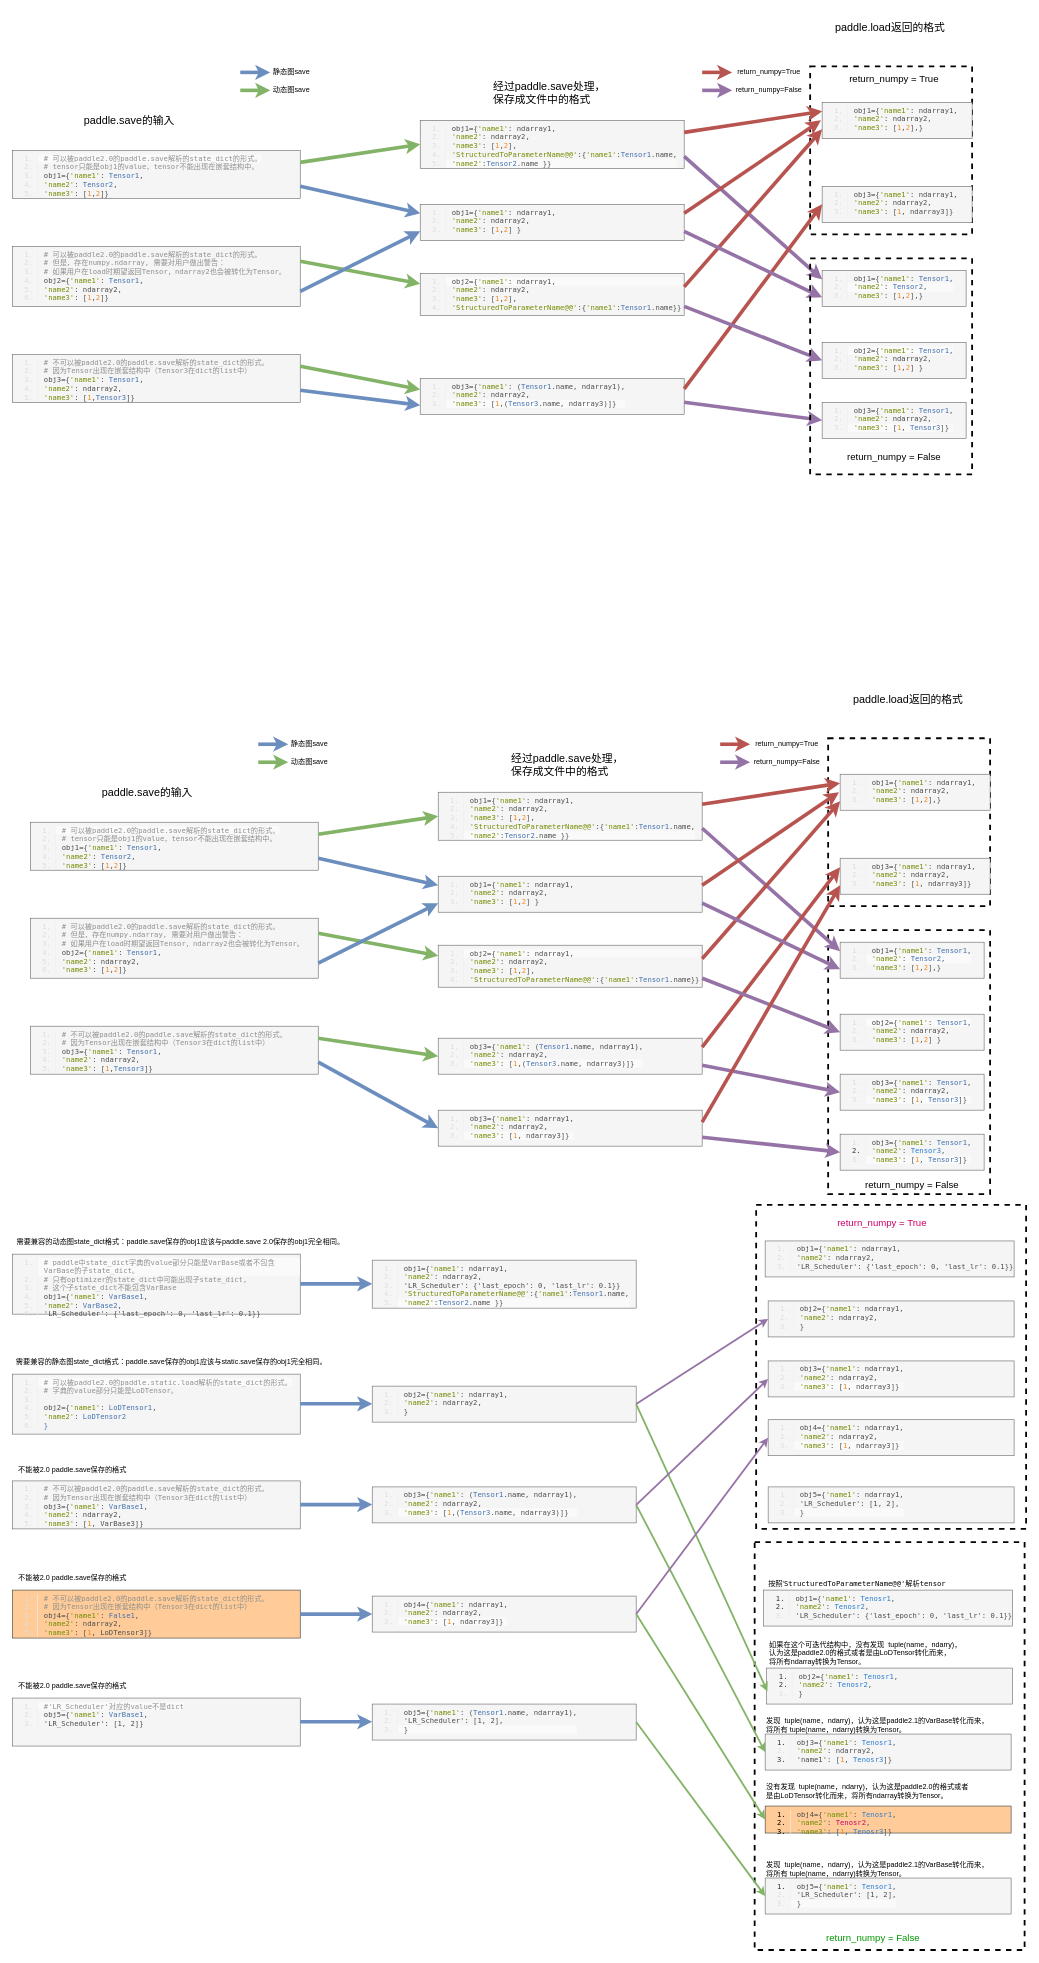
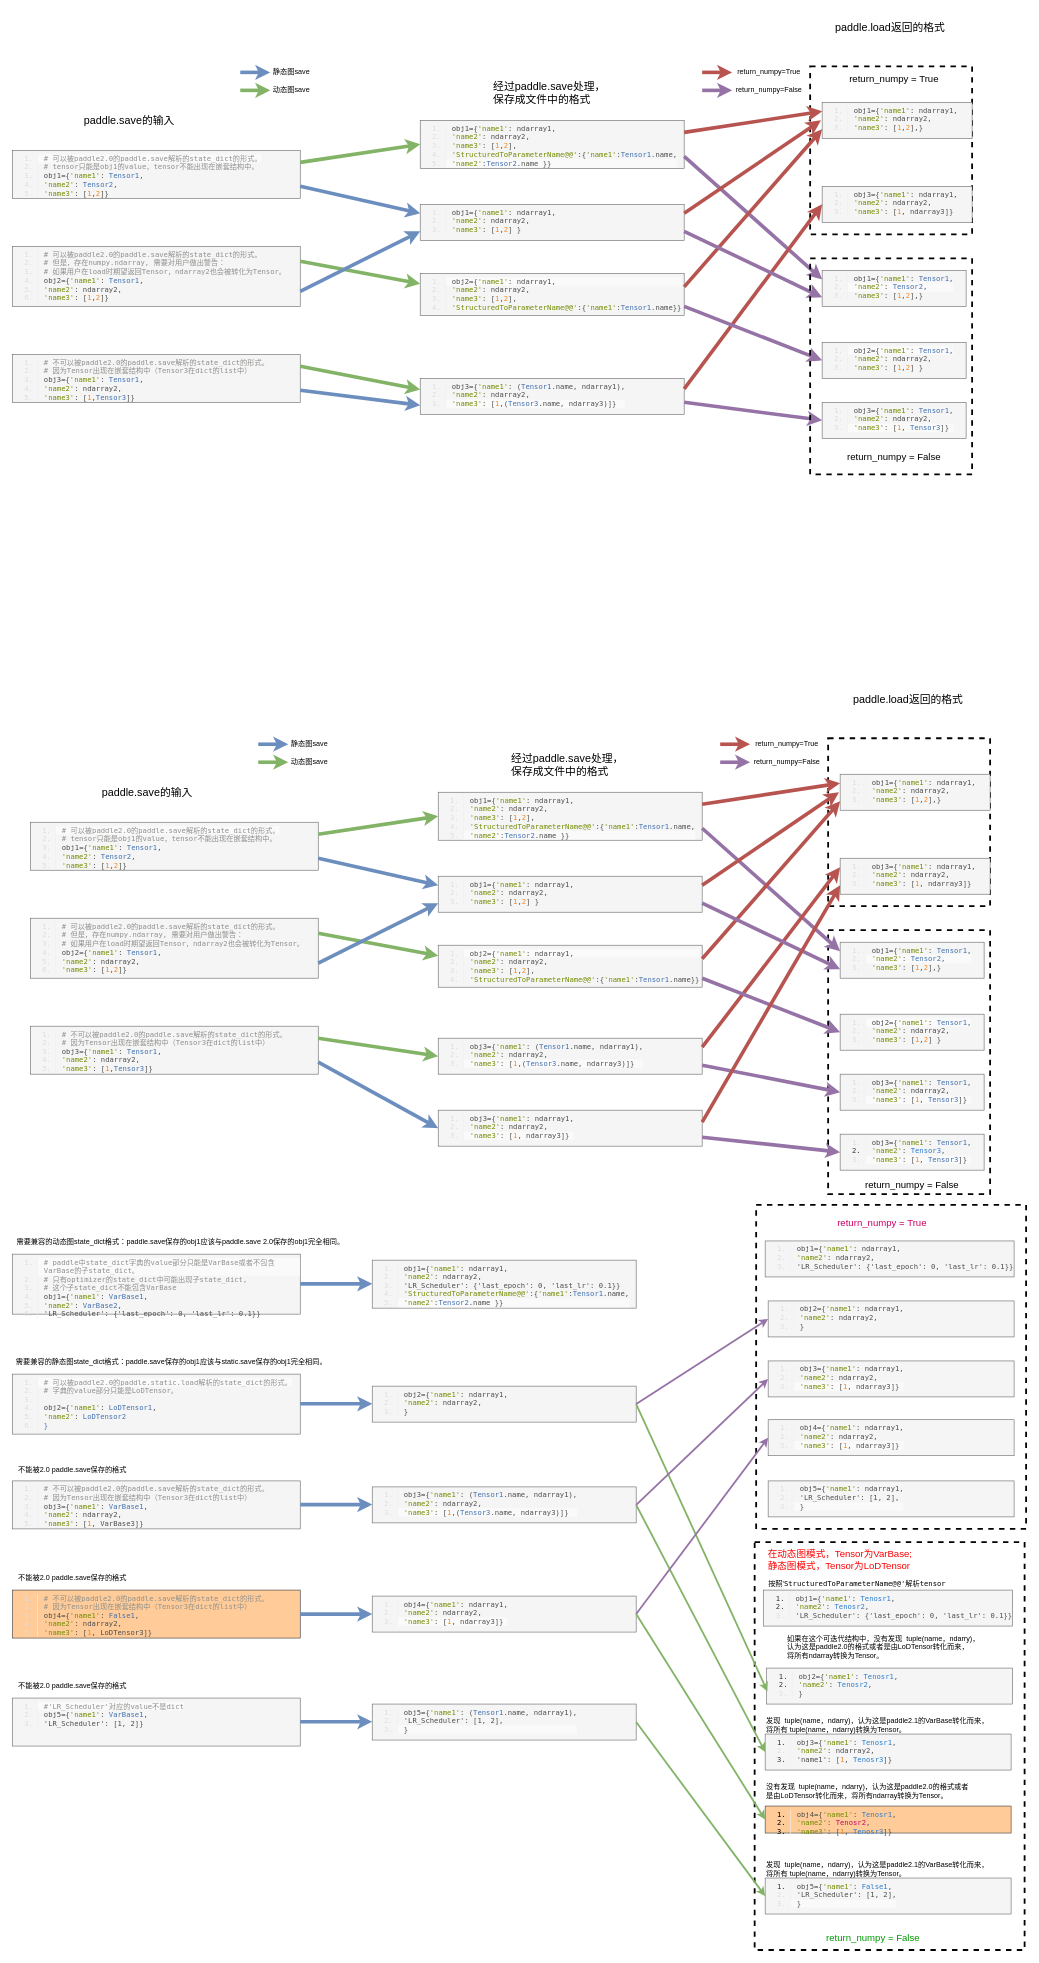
- <mxCell id="116" value="&lt;ol class=&quot;linenums&quot; style=&quot;box-sizing: border-box ; outline: none ; margin-top: 0px ; margin-bottom: 0px ; color: rgb(51 , 51 , 51) ; font-family: &amp;#34;menlo&amp;#34; , &amp;#34;bitstream vera sans mono&amp;#34; , &amp;#34;dejavu sans mono&amp;#34; , &amp;#34;monaco&amp;#34; , &amp;#34;consolas&amp;#34; , monospace ; font-size: 12px ; font-style: normal ; font-weight: 400 ; letter-spacing: normal ; text-align: left ; text-indent: 0px ; text-transform: none ; word-spacing: 0px&quot;&gt;&lt;li class=&quot;L1&quot; style=&quot;box-sizing: border-box ; outline: none ; border-left: 1px solid rgb(238 , 238 , 238) ; padding-left: 10px ; color: rgb(221 , 221 , 221)&quot;&gt;&lt;code style=&quot;box-sizing: border-box ; outline: none ; font-family: &amp;#34;source code pro&amp;#34; , monospace ; font-size: inherit ; padding: 0px ; color: inherit ; background: transparent ; border-radius: 0px ; border: none ; margin: 0px&quot;&gt;&lt;span class=&quot;pln&quot; style=&quot;box-sizing: border-box ; outline: none ; color: rgb(77 , 77 , 76)&quot;&gt;obj5&lt;/span&gt;&lt;span class=&quot;pun&quot; style=&quot;box-sizing: border-box ; outline: none ; color: rgb(77 , 77 , 76)&quot;&gt;={&lt;/span&gt;&lt;span class=&quot;str&quot; style=&quot;box-sizing: border-box ; outline: none ; color: rgb(113 , 140 , 0)&quot;&gt;'name1'&lt;/span&gt;&lt;span class=&quot;pun&quot; style=&quot;box-sizing: border-box ; outline: none ; color: rgb(77 , 77 , 76)&quot;&gt;:&lt;/span&gt;&lt;span class=&quot;pln&quot; style=&quot;box-sizing: border-box ; outline: none ; color: rgb(77 , 77 , 76)&quot;&gt; &lt;/span&gt;&lt;span class=&quot;pln&quot; style=&quot;box-sizing: border-box ; outline: none ; color: rgb(77 , 77 , 76)&quot;&gt;ndarray1&lt;/span&gt;&lt;span class=&quot;pun&quot; style=&quot;box-sizing: border-box ; outline: none ; color: rgb(77 , 77 , 76)&quot;&gt;,&lt;/span&gt;&lt;span class=&quot;pln&quot; style=&quot;box-sizing: border-box ; outline: none ; color: rgb(77 , 77 , 76)&quot;&gt; &lt;/span&gt;&lt;/code&gt;&lt;/li&gt;&lt;li class=&quot;L2&quot; style=&quot;box-sizing: border-box ; outline: none ; border-left: 1px solid rgb(238 , 238 , 238) ; padding-left: 10px ; color: rgb(221 , 221 , 221)&quot;&gt;&lt;span style=&quot;color: rgb(77 , 77 , 76) ; font-family: &amp;#34;source code pro&amp;#34; , monospace&quot;&gt;'LR_Scheduler': [1, 2],&lt;/span&gt;&lt;br&gt;&lt;/li&gt;&lt;li class=&quot;L3&quot; style=&quot;box-sizing: border-box ; outline: none ; border-left: 1px solid rgb(238 , 238 , 238) ; padding-left: 10px ; color: rgb(221 , 221 , 221) ; background-color: rgb(250 , 250 , 250)&quot;&gt;&lt;code style=&quot;box-sizing: border-box ; outline: none ; font-family: &amp;#34;source code pro&amp;#34; , monospace ; font-size: inherit ; padding: 0px ; color: inherit ; background: transparent ; border-radius: 0px ; border: none ; margin: 0px&quot;&gt;&lt;span class=&quot;pun&quot; style=&quot;box-sizing: border-box ; outline: none ; color: rgb(77 , 77 , 76)&quot;&gt;}&lt;/span&gt;&lt;/code&gt;&lt;/li&gt;&lt;/ol&gt;" style="text;whiteSpace=wrap;html=1;fillColor=#f5f5f5;strokeColor=#666666;fontColor=#333333;" vertex="1" parent="1"><mxGeometry x="1280" y="2478" width="410" height="60" as="geometry" /></mxCell>
+ <mxCell id="116" value="&lt;ol class=&quot;linenums&quot; style=&quot;box-sizing: border-box ; outline: none ; margin-top: 0px ; margin-bottom: 0px ; color: rgb(51 , 51 , 51) ; font-family: &amp;#34;menlo&amp;#34; , &amp;#34;bitstream vera sans mono&amp;#34; , &amp;#34;dejavu sans mono&amp;#34; , &amp;#34;monaco&amp;#34; , &amp;#34;consolas&amp;#34; , monospace ; font-size: 12px ; font-style: normal ; font-weight: 400 ; letter-spacing: normal ; text-align: left ; text-indent: 0px ; text-transform: none ; word-spacing: 0px&quot;&gt;&lt;li class=&quot;L1&quot; style=&quot;box-sizing: border-box ; outline: none ; border-left: 1px solid rgb(238 , 238 , 238) ; padding-left: 10px ; color: rgb(221 , 221 , 221)&quot;&gt;&lt;code style=&quot;box-sizing: border-box ; outline: none ; font-family: &amp;#34;source code pro&amp;#34; , monospace ; font-size: inherit ; padding: 0px ; color: inherit ; background: transparent ; border-radius: 0px ; border: none ; margin: 0px&quot;&gt;&lt;span class=&quot;pln&quot; style=&quot;box-sizing: border-box ; outline: none ; color: rgb(77 , 77 , 76)&quot;&gt;obj5&lt;/span&gt;&lt;span class=&quot;pun&quot; style=&quot;box-sizing: border-box ; outline: none ; color: rgb(77 , 77 , 76)&quot;&gt;={&lt;/span&gt;&lt;span class=&quot;str&quot; style=&quot;box-sizing: border-box ; outline: none ; color: rgb(113 , 140 , 0)&quot;&gt;'name1'&lt;/span&gt;&lt;span class=&quot;pun&quot; style=&quot;box-sizing: border-box ; outline: none ; color: rgb(77 , 77 , 76)&quot;&gt;:&lt;/span&gt;&lt;span class=&quot;pln&quot; style=&quot;box-sizing: border-box ; outline: none ; color: rgb(77 , 77 , 76)&quot;&gt; &lt;/span&gt;&lt;span class=&quot;pln&quot; style=&quot;box-sizing: border-box ; outline: none ; color: rgb(77 , 77 , 76)&quot;&gt;ndarray1&lt;/span&gt;&lt;span class=&quot;pun&quot; style=&quot;box-sizing: border-box ; outline: none ; color: rgb(77 , 77 , 76)&quot;&gt;,&lt;/span&gt;&lt;span class=&quot;pln&quot; style=&quot;box-sizing: border-box ; outline: none ; color: rgb(77 , 77 , 76)&quot;&gt; &lt;/span&gt;&lt;/code&gt;&lt;/li&gt;&lt;li class=&quot;L2&quot; style=&quot;box-sizing: border-box ; outline: none ; border-left: 1px solid rgb(238 , 238 , 238) ; padding-left: 10px ; color: rgb(221 , 221 , 221)&quot;&gt;&lt;span style=&quot;color: rgb(77 , 77 , 76) ; font-family: &amp;#34;source code pro&amp;#34; , monospace&quot;&gt;'LR_Scheduler': [1, 2],&lt;/span&gt;&lt;br&gt;&lt;/li&gt;&lt;li class=&quot;L3&quot; style=&quot;box-sizing: border-box ; outline: none ; border-left: 1px solid rgb(238 , 238 , 238) ; padding-left: 10px ; color: rgb(221 , 221 , 221) ; background-color: rgb(250 , 250 , 250)&quot;&gt;&lt;code style=&quot;box-sizing: border-box ; outline: none ; font-family: &amp;#34;source code pro&amp;#34; , monospace ; font-size: inherit ; padding: 0px ; color: inherit ; background: transparent ; border-radius: 0px ; border: none ; margin: 0px&quot;&gt;&lt;span class=&quot;pun&quot; style=&quot;box-sizing: border-box ; outline: none ; color: rgb(77 , 77 , 76)&quot;&gt;}&lt;/span&gt;&lt;/code&gt;&lt;/li&gt;&lt;/ol&gt;" style="text;whiteSpace=wrap;html=1;fillColor=#f5f5f5;strokeColor=#666666;fontColor=#333333;" vertex="1" parent="1"><mxGeometry x="1280" y="2468" width="410" height="60" as="geometry" /></mxCell>
+ <mxCell id="123" value="&lt;div style=&quot;text-align: left&quot;&gt;&lt;span style=&quot;font-size: 16px&quot;&gt;&lt;font color=&quot;#ff0000&quot;&gt;在动态图模式，Tensor为VarBase;&lt;/font&gt;&lt;/span&gt;&lt;/div&gt;&lt;span style=&quot;font-size: 16px&quot;&gt;&lt;div style=&quot;text-align: left&quot;&gt;&lt;span&gt;&lt;font color=&quot;#ff0000&quot;&gt;静态图模式，Tensor为LoDTensor&lt;/font&gt;&lt;/span&gt;&lt;/div&gt;&lt;/span&gt;" style="text;html=1;strokeColor=none;fillColor=none;align=center;verticalAlign=middle;whiteSpace=wrap;rounded=0;dashed=1;strokeWidth=2;" vertex="1" parent="1"><mxGeometry x="1260" y="2580" width="280" height="40" as="geometry" /></mxCell>
- <mxCell id="124" value="如果在这个可迭代结构中，没有发现&amp;nbsp; tuple(name，ndarry)，&lt;br&gt;认为这是paddle2.0的格式或者是由LoDTensor转化而来，&lt;br&gt;将所有ndarray转换为Tensor。" style="text;html=1;align=left;verticalAlign=middle;resizable=0;points=[];autosize=1;strokeColor=none;" vertex="1" parent="1"><mxGeometry x="1280" y="2730" width="340" height="50" as="geometry" /></mxCell>
+ <mxCell id="124" value="如果在这个可迭代结构中，没有发现&amp;nbsp; tuple(name，ndarry)，&lt;br&gt;认为这是paddle2.0的格式或者是由LoDTensor转化而来，&lt;br&gt;将所有ndarray转换为Tensor。" style="text;html=1;align=left;verticalAlign=middle;resizable=0;points=[];autosize=1;strokeColor=none;" vertex="1" parent="1"><mxGeometry x="1310" y="2720" width="340" height="50" as="geometry" /></mxCell>
- <mxCell id="122" value="&lt;ol class=&quot;linenums&quot; style=&quot;box-sizing: border-box ; outline: none ; margin-top: 0px ; margin-bottom: 0px ; font-family: &amp;#34;menlo&amp;#34; , &amp;#34;bitstream vera sans mono&amp;#34; , &amp;#34;dejavu sans mono&amp;#34; , &amp;#34;monaco&amp;#34; , &amp;#34;consolas&amp;#34; , monospace ; font-size: 12px ; font-style: normal ; font-weight: 400 ; letter-spacing: normal ; text-align: left ; text-indent: 0px ; text-transform: none ; word-spacing: 0px&quot;&gt;&lt;li class=&quot;L1&quot; style=&quot;box-sizing: border-box ; outline: none ; border-left: 1px solid rgb(238 , 238 , 238) ; padding-left: 10px&quot;&gt;&lt;code style=&quot;box-sizing: border-box ; outline: none ; font-family: &amp;#34;source code pro&amp;#34; , monospace ; font-size: inherit ; padding: 0px ; background: transparent ; border-radius: 0px ; border: none ; margin: 0px&quot;&gt;&lt;span class=&quot;pln&quot; style=&quot;color: rgb(77 , 77 , 76) ; box-sizing: border-box ; outline: none&quot;&gt;obj5&lt;/span&gt;&lt;span class=&quot;pun&quot; style=&quot;color: rgb(77 , 77 , 76) ; box-sizing: border-box ; outline: none&quot;&gt;={&lt;/span&gt;&lt;span class=&quot;str&quot; style=&quot;color: rgb(113 , 140 , 0) ; box-sizing: border-box ; outline: none&quot;&gt;'name1'&lt;/span&gt;&lt;span class=&quot;pun&quot; style=&quot;color: rgb(77 , 77 , 76) ; box-sizing: border-box ; outline: none&quot;&gt;:&lt;/span&gt;&lt;span class=&quot;pln&quot; style=&quot;color: rgb(77 , 77 , 76) ; box-sizing: border-box ; outline: none&quot;&gt; &lt;/span&gt;&lt;span class=&quot;pln&quot; style=&quot;box-sizing: border-box ; outline: none&quot;&gt;&lt;font color=&quot;#2a7dd1&quot;&gt;Tensor1&lt;/font&gt;&lt;/span&gt;&lt;span class=&quot;pun&quot; style=&quot;color: rgb(77 , 77 , 76) ; box-sizing: border-box ; outline: none&quot;&gt;,&lt;/span&gt;&lt;span class=&quot;pln&quot; style=&quot;color: rgb(77 , 77 , 76) ; box-sizing: border-box ; outline: none&quot;&gt; &lt;/span&gt;&lt;/code&gt;&lt;/li&gt;&lt;li class=&quot;L2&quot; style=&quot;color: rgb(221 , 221 , 221) ; box-sizing: border-box ; outline: none ; border-left: 1px solid rgb(238 , 238 , 238) ; padding-left: 10px&quot;&gt;&lt;span style=&quot;color: rgb(77 , 77 , 76) ; font-family: &amp;#34;source code pro&amp;#34; , monospace&quot;&gt;'LR_Scheduler': [1, 2],&lt;/span&gt;&lt;br&gt;&lt;/li&gt;&lt;li class=&quot;L3&quot; style=&quot;color: rgb(221 , 221 , 221) ; box-sizing: border-box ; outline: none ; border-left: 1px solid rgb(238 , 238 , 238) ; padding-left: 10px ; background-color: rgb(250 , 250 , 250)&quot;&gt;&lt;code style=&quot;box-sizing: border-box ; outline: none ; font-family: &amp;#34;source code pro&amp;#34; , monospace ; font-size: inherit ; padding: 0px ; color: inherit ; background: transparent ; border-radius: 0px ; border: none ; margin: 0px&quot;&gt;&lt;span class=&quot;pun&quot; style=&quot;box-sizing: border-box ; outline: none ; color: rgb(77 , 77 , 76)&quot;&gt;}&lt;/span&gt;&lt;/code&gt;&lt;/li&gt;&lt;/ol&gt;" style="text;whiteSpace=wrap;html=1;fillColor=#f5f5f5;strokeColor=#666666;fontColor=#333333;" vertex="1" parent="1"><mxGeometry x="1275" y="3130" width="410" height="60" as="geometry" /></mxCell>
+ <mxCell id="122" value="&lt;ol class=&quot;linenums&quot; style=&quot;box-sizing: border-box ; outline: none ; margin-top: 0px ; margin-bottom: 0px ; font-family: &amp;#34;menlo&amp;#34; , &amp;#34;bitstream vera sans mono&amp;#34; , &amp;#34;dejavu sans mono&amp;#34; , &amp;#34;monaco&amp;#34; , &amp;#34;consolas&amp;#34; , monospace ; font-size: 12px ; font-style: normal ; font-weight: 400 ; letter-spacing: normal ; text-align: left ; text-indent: 0px ; text-transform: none ; word-spacing: 0px&quot;&gt;&lt;li class=&quot;L1&quot; style=&quot;box-sizing: border-box ; outline: none ; border-left: 1px solid rgb(238 , 238 , 238) ; padding-left: 10px&quot;&gt;&lt;code style=&quot;box-sizing: border-box ; outline: none ; font-family: &amp;#34;source code pro&amp;#34; , monospace ; font-size: inherit ; padding: 0px ; background: transparent ; border-radius: 0px ; border: none ; margin: 0px&quot;&gt;&lt;span class=&quot;pln&quot; style=&quot;color: rgb(77 , 77 , 76) ; box-sizing: border-box ; outline: none&quot;&gt;obj5&lt;/span&gt;&lt;span class=&quot;pun&quot; style=&quot;color: rgb(77 , 77 , 76) ; box-sizing: border-box ; outline: none&quot;&gt;={&lt;/span&gt;&lt;span class=&quot;str&quot; style=&quot;color: rgb(113 , 140 , 0) ; box-sizing: border-box ; outline: none&quot;&gt;'name1'&lt;/span&gt;&lt;span class=&quot;pun&quot; style=&quot;color: rgb(77 , 77 , 76) ; box-sizing: border-box ; outline: none&quot;&gt;:&lt;/span&gt;&lt;span class=&quot;pln&quot; style=&quot;color: rgb(77 , 77 , 76) ; box-sizing: border-box ; outline: none&quot;&gt; &lt;/span&gt;&lt;span class=&quot;pln&quot; style=&quot;box-sizing: border-box ; outline: none&quot;&gt;&lt;font color=&quot;#2a7dd1&quot;&gt;False1&lt;/font&gt;&lt;/span&gt;&lt;span class=&quot;pun&quot; style=&quot;color: rgb(77 , 77 , 76) ; box-sizing: border-box ; outline: none&quot;&gt;,&lt;/span&gt;&lt;span class=&quot;pln&quot; style=&quot;color: rgb(77 , 77 , 76) ; box-sizing: border-box ; outline: none&quot;&gt; &lt;/span&gt;&lt;/code&gt;&lt;/li&gt;&lt;li class=&quot;L2&quot; style=&quot;color: rgb(221 , 221 , 221) ; box-sizing: border-box ; outline: none ; border-left: 1px solid rgb(238 , 238 , 238) ; padding-left: 10px&quot;&gt;&lt;span style=&quot;color: rgb(77 , 77 , 76) ; font-family: &amp;#34;source code pro&amp;#34; , monospace&quot;&gt;'LR_Scheduler': [1, 2],&lt;/span&gt;&lt;br&gt;&lt;/li&gt;&lt;li class=&quot;L3&quot; style=&quot;color: rgb(221 , 221 , 221) ; box-sizing: border-box ; outline: none ; border-left: 1px solid rgb(238 , 238 , 238) ; padding-left: 10px ; background-color: rgb(250 , 250 , 250)&quot;&gt;&lt;code style=&quot;box-sizing: border-box ; outline: none ; font-family: &amp;#34;source code pro&amp;#34; , monospace ; font-size: inherit ; padding: 0px ; color: inherit ; background: transparent ; border-radius: 0px ; border: none ; margin: 0px&quot;&gt;&lt;span class=&quot;pun&quot; style=&quot;box-sizing: border-box ; outline: none ; color: rgb(77 , 77 , 76)&quot;&gt;}&lt;/span&gt;&lt;/code&gt;&lt;/li&gt;&lt;/ol&gt;" style="text;whiteSpace=wrap;html=1;fillColor=#f5f5f5;strokeColor=#666666;fontColor=#333333;" vertex="1" parent="1"><mxGeometry x="1275" y="3130" width="410" height="60" as="geometry" /></mxCell>
